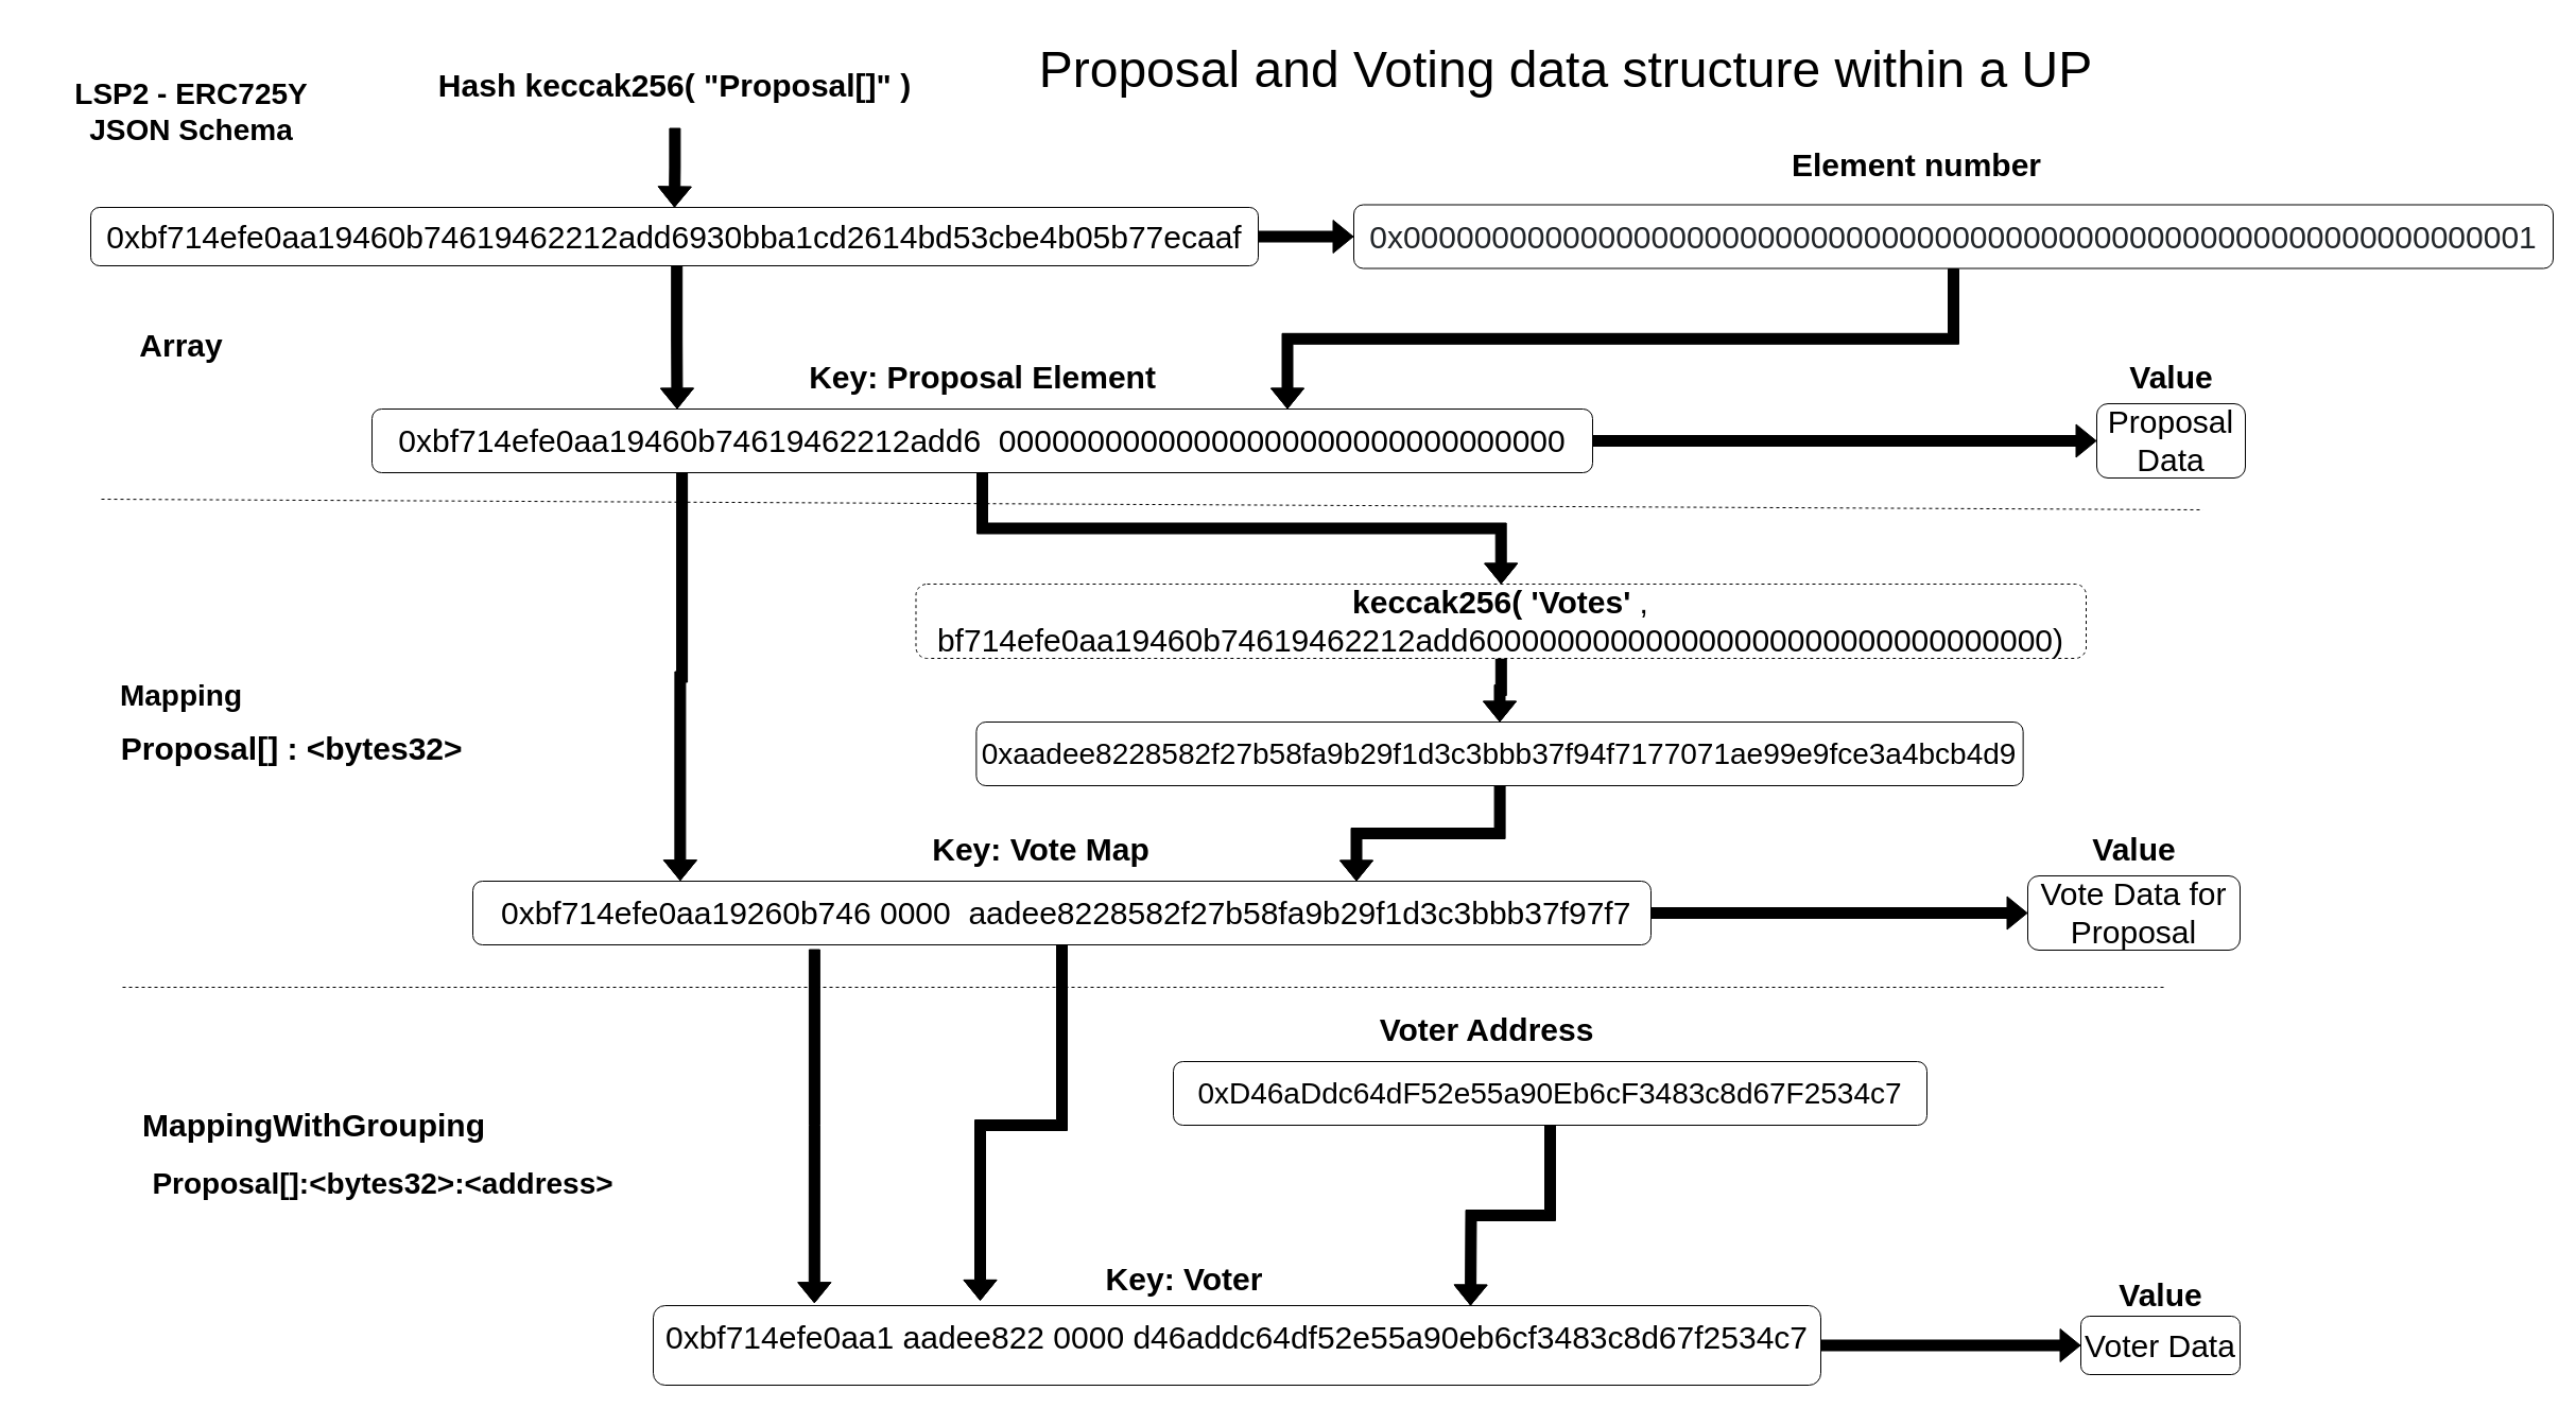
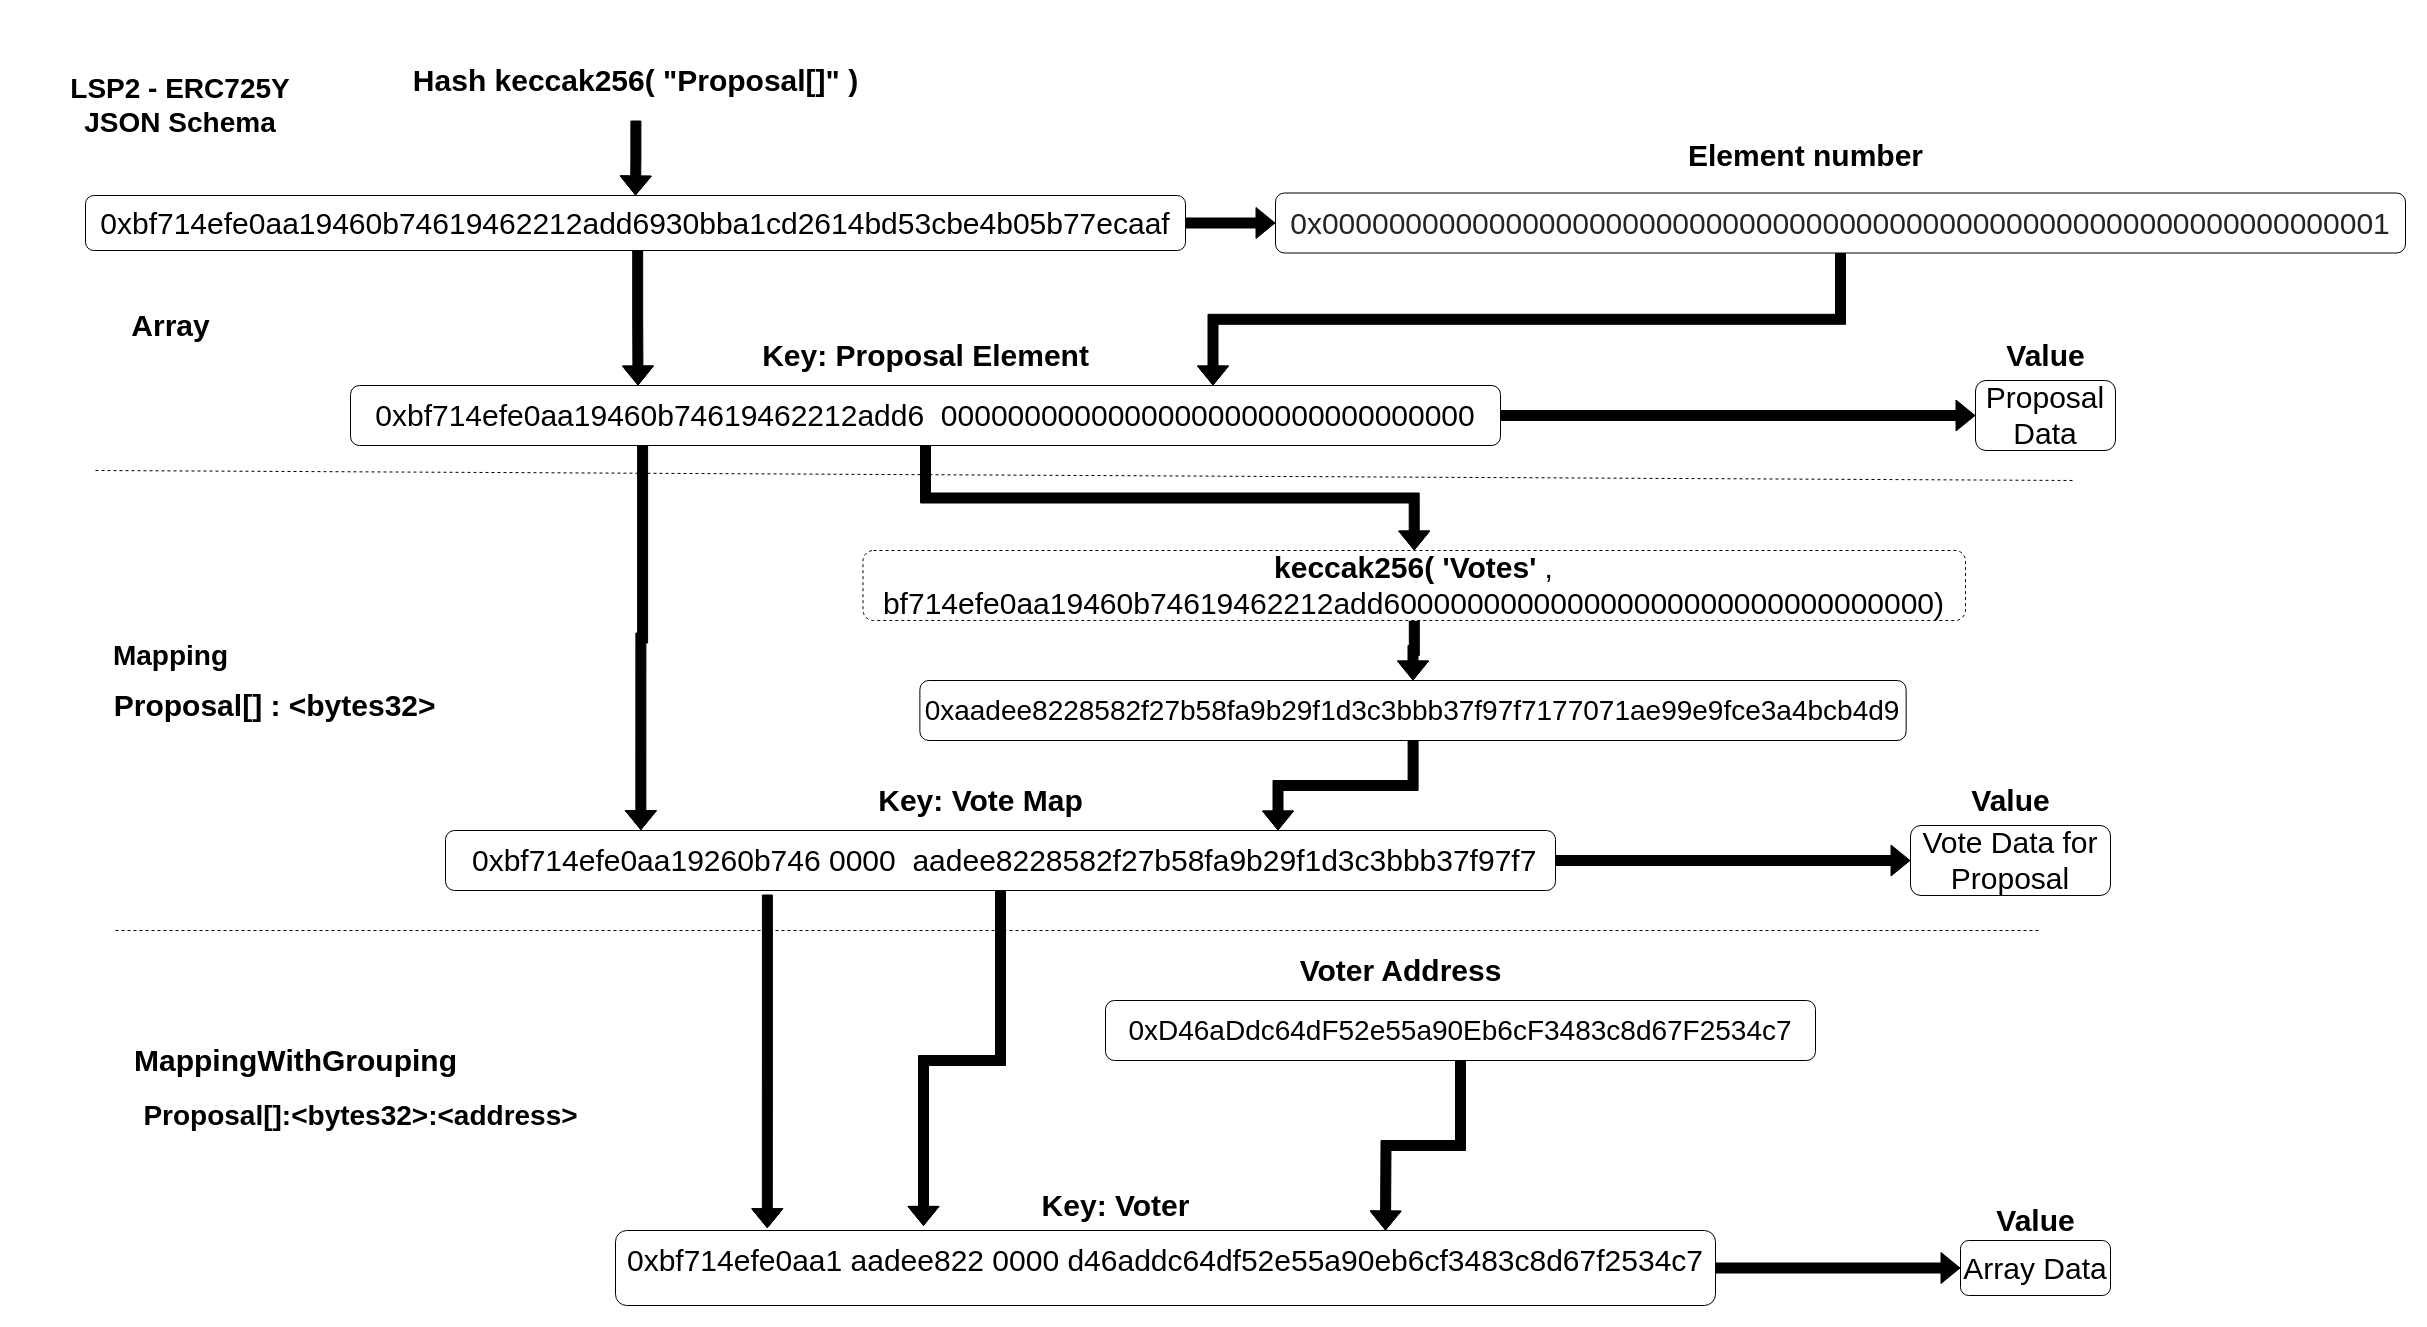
- <mxCell id="44" value="&lt;font style=&quot;font-size: 48px&quot;&gt;Proposal and Voting data structure within a UP&lt;/font&gt;" style="text;html=1;strokeColor=none;fillColor=none;align=center;verticalAlign=middle;whiteSpace=wrap;rounded=0;" parent="1" vertex="1"><mxGeometry x="945" y="20" width="1060" height="90" as="geometry" /></mxCell>
- <mxCell id="19" value="&lt;font style=&quot;font-size: 28px&quot;&gt;0xaadee8228582f27b58fa9b29f1d3c3bbb37f94f7177071ae99e9fce3a4bcb4d9&lt;/font&gt;" style="rounded=1;whiteSpace=wrap;html=1;" parent="1" vertex="1"><mxGeometry x="919.38" y="680" width="986.25" height="60" as="geometry" /></mxCell>
+ <mxCell id="19" value="&lt;font style=&quot;font-size: 28px&quot;&gt;0xaadee8228582f27b58fa9b29f1d3c3bbb37f97f7177071ae99e9fce3a4bcb4d9&lt;/font&gt;" style="rounded=1;whiteSpace=wrap;html=1;" parent="1" vertex="1"><mxGeometry x="919.38" y="680" width="986.25" height="60" as="geometry" /></mxCell>
- <mxCell id="23" value="&lt;font style=&quot;font-size: 30px&quot;&gt;Voter Data&lt;/font&gt;" style="rounded=1;whiteSpace=wrap;html=1;" parent="1" vertex="1"><mxGeometry x="1960" y="1240" width="150" height="55" as="geometry" /></mxCell>
+ <mxCell id="23" value="&lt;font style=&quot;font-size: 30px&quot;&gt;Array Data&lt;/font&gt;" style="rounded=1;whiteSpace=wrap;html=1;" parent="1" vertex="1"><mxGeometry x="1960" y="1240" width="150" height="55" as="geometry" /></mxCell>
